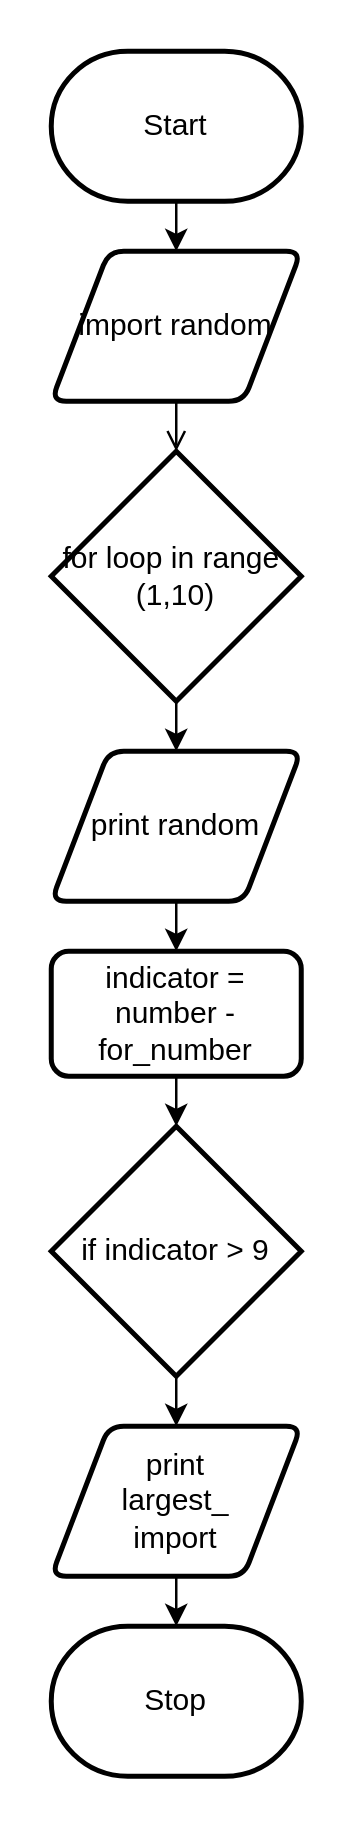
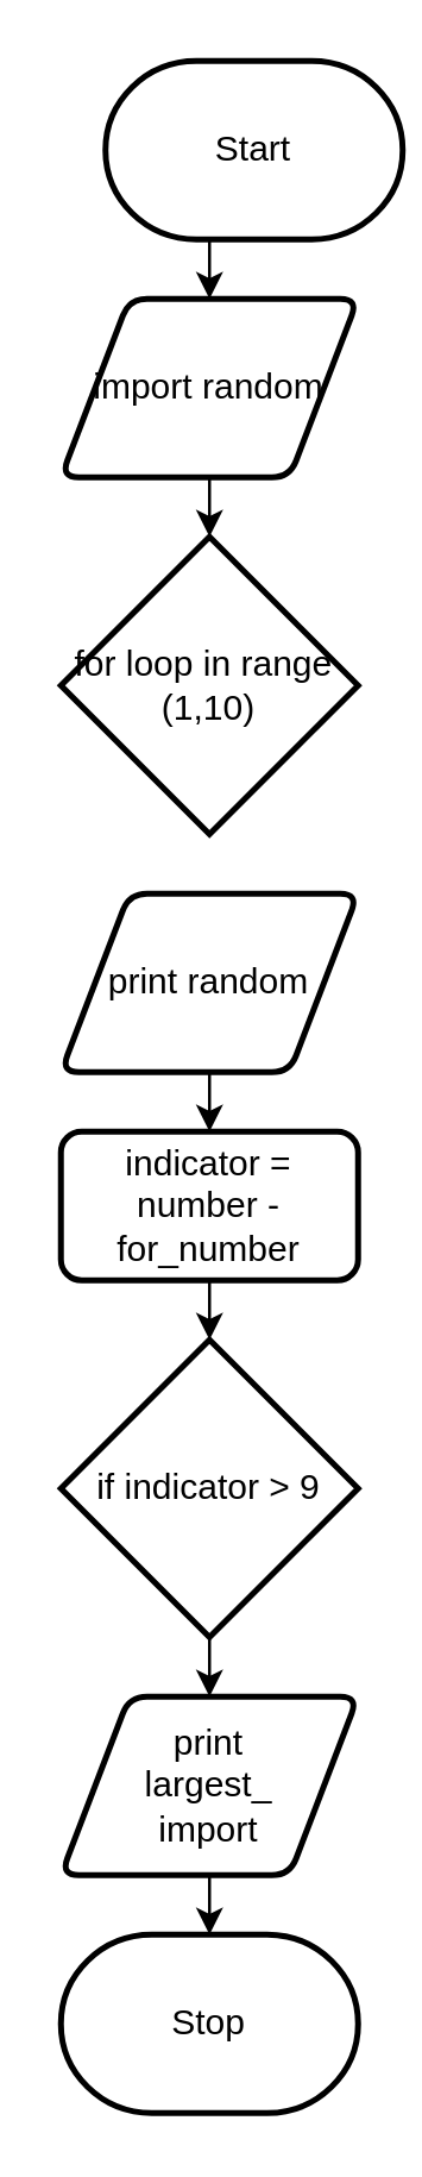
- <mxCell id="3" value="Start" style="strokeWidth=2;html=1;shape=mxgraph.flowchart.terminator;whiteSpace=wrap;" vertex="1" parent="1"><mxGeometry x="20" y="20" width="100" height="60" as="geometry" /></mxCell>
+ <mxCell id="3" value="Start" style="strokeWidth=2;html=1;shape=mxgraph.flowchart.terminator;whiteSpace=wrap;" vertex="1" parent="1"><mxGeometry x="35" y="20" width="100" height="60" as="geometry" /></mxCell>
- <mxCell id="4" style="edgeStyle=orthogonalEdgeStyle;rounded=0;orthogonalLoop=1;jettySize=auto;html=1;exitX=0.5;exitY=1;exitDx=0;exitDy=0;entryX=0.5;entryY=0;entryDx=0;entryDy=0;entryPerimeter=0;endArrow=open;" edge="1" parent="1" source="5" target="7"><mxGeometry relative="1" as="geometry" /></mxCell>
+ <mxCell id="4" style="edgeStyle=orthogonalEdgeStyle;rounded=0;orthogonalLoop=1;jettySize=auto;html=1;exitX=0.5;exitY=1;exitDx=0;exitDy=0;entryX=0.5;entryY=0;entryDx=0;entryDy=0;entryPerimeter=0;" edge="1" parent="1" source="5" target="7"><mxGeometry relative="1" as="geometry" /></mxCell>
- <mxCell id="6" style="edgeStyle=orthogonalEdgeStyle;rounded=0;orthogonalLoop=1;jettySize=auto;html=1;exitX=0.5;exitY=1;exitDx=0;exitDy=0;exitPerimeter=0;entryX=0.5;entryY=0;entryDx=0;entryDy=0;" edge="1" parent="1" source="7" target="9"><mxGeometry relative="1" as="geometry" /></mxCell>
